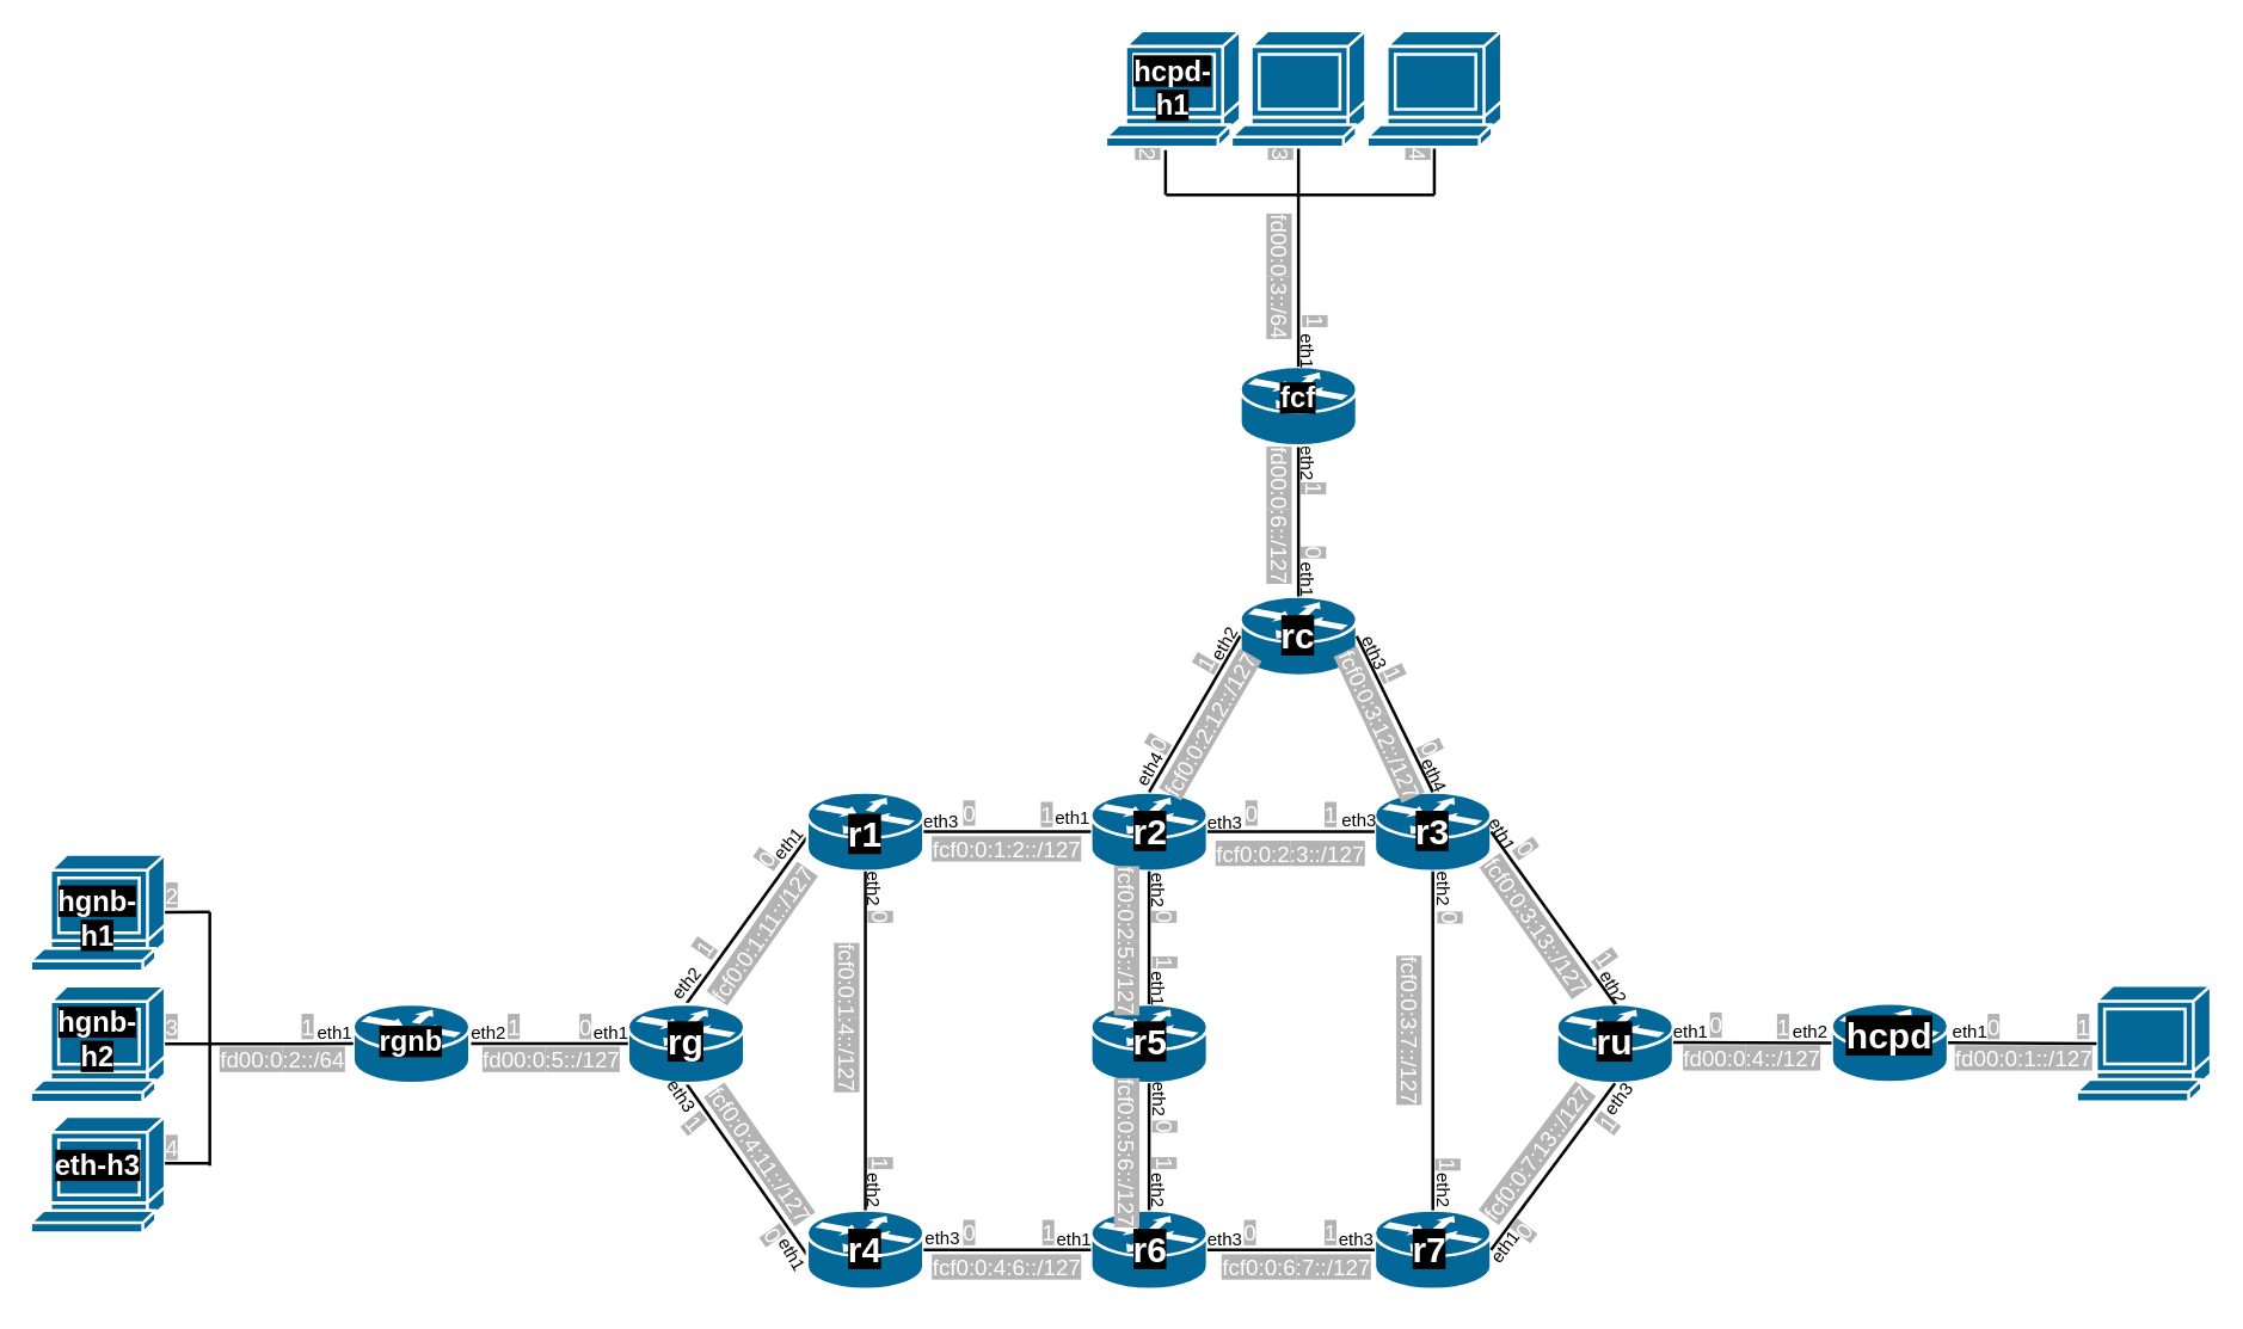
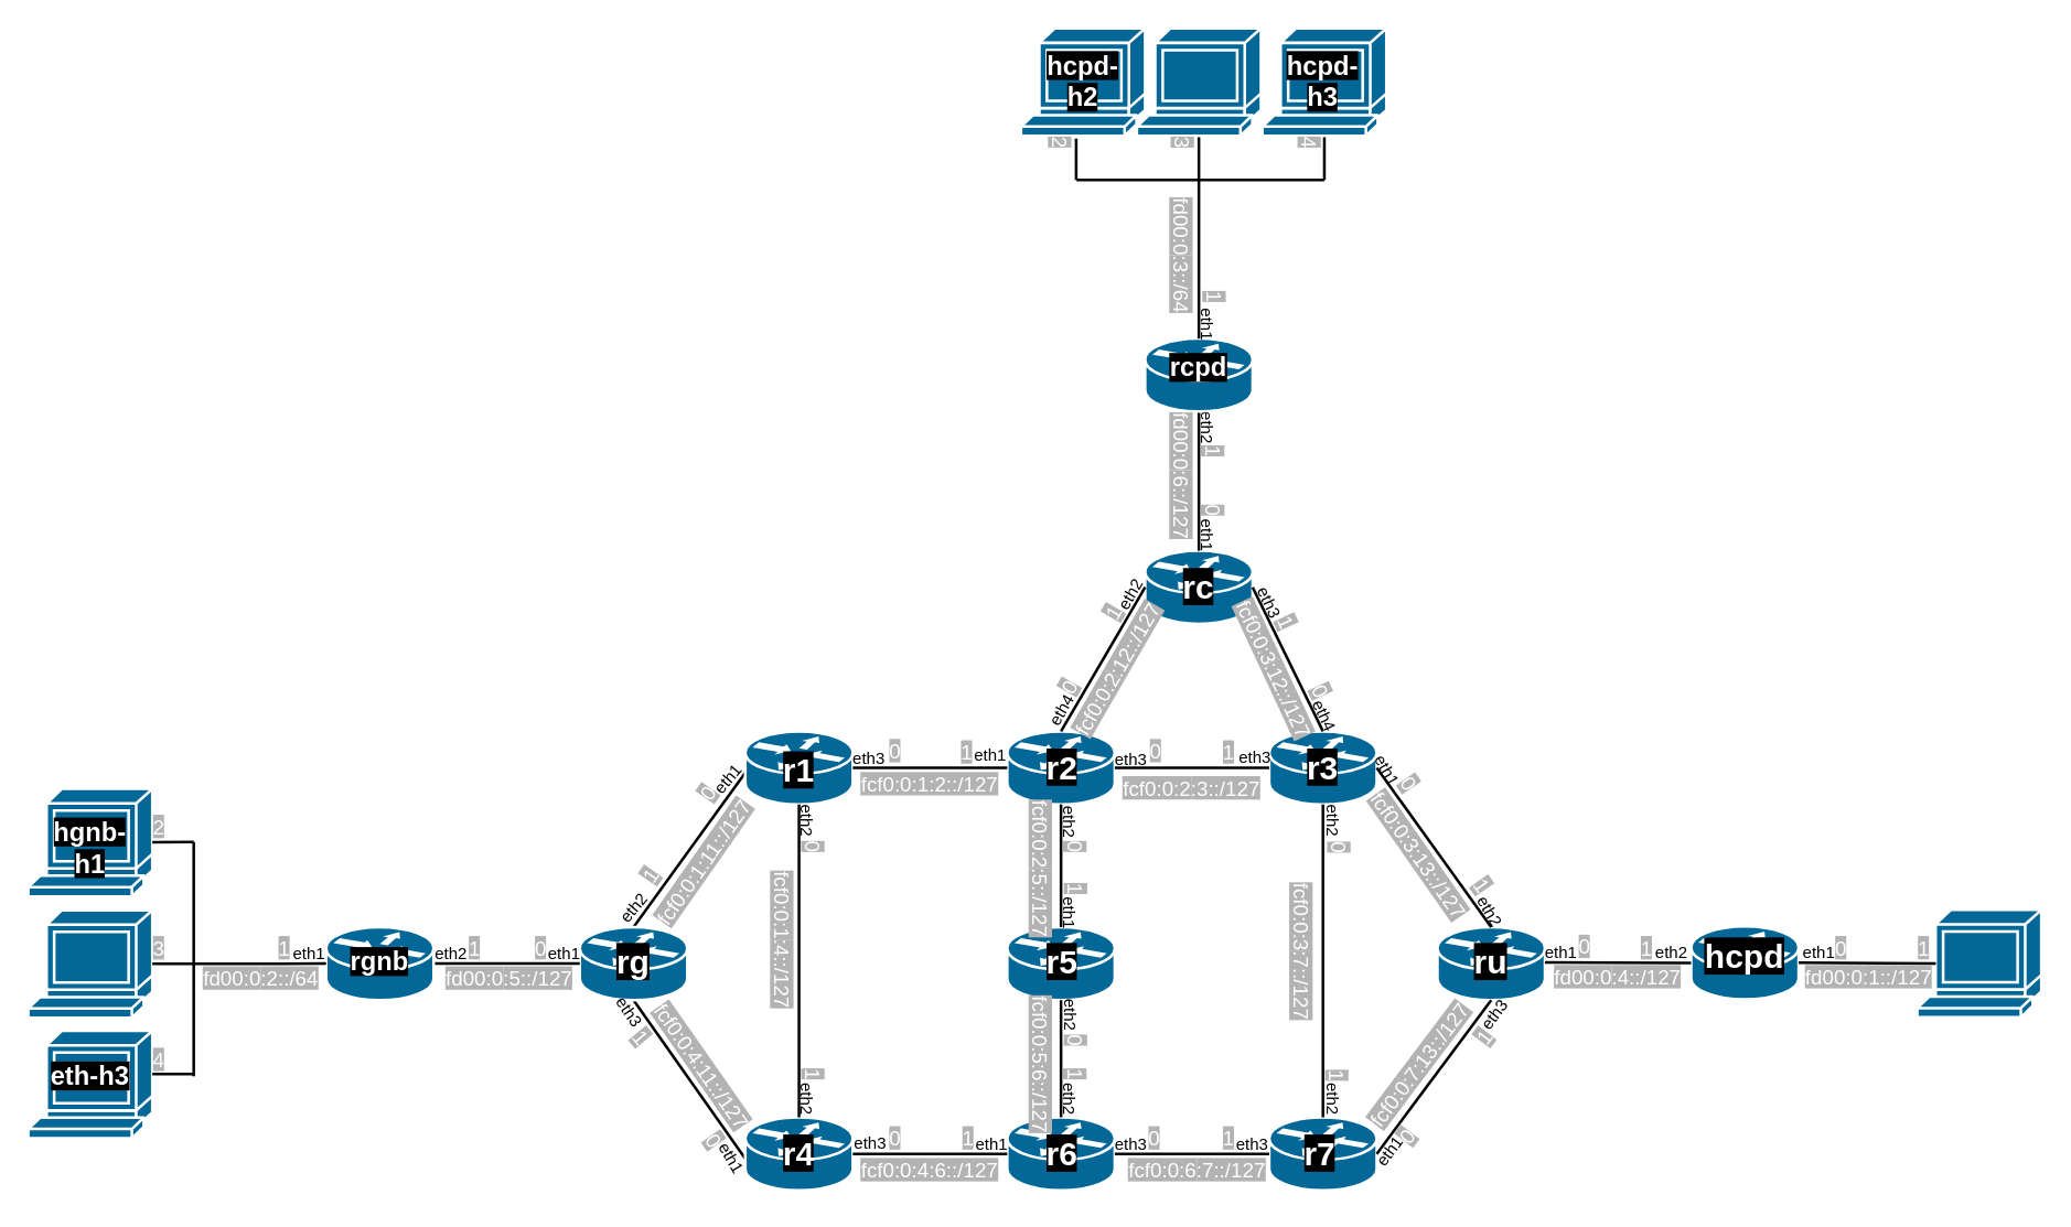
- <mxCell id="97" value="&lt;h3&gt;&lt;font style=&quot;background-color: rgb(0, 0, 0); font-size: 19px;&quot; color=&quot;#ffffff&quot;&gt;h&lt;/font&gt;&lt;font style=&quot;background-color: rgb(0, 0, 0); font-size: 19px;&quot; color=&quot;#ffffff&quot;&gt;cpd&lt;/font&gt;&lt;font style=&quot;background-color: rgb(0, 0, 0); font-size: 19px;&quot; color=&quot;#ffffff&quot;&gt;-h1&lt;/font&gt;&lt;/h3&gt;" style="text;html=1;align=center;verticalAlign=middle;whiteSpace=wrap;rounded=0;" vertex="1" parent="1"><mxGeometry x="750" y="30" width="70" height="58" as="geometry" /></mxCell>
+ <mxCell id="97" value="&lt;h3&gt;&lt;font style=&quot;background-color: rgb(0, 0, 0); font-size: 19px;&quot; color=&quot;#ffffff&quot;&gt;h&lt;/font&gt;&lt;font style=&quot;background-color: rgb(0, 0, 0); font-size: 19px;&quot; color=&quot;#ffffff&quot;&gt;cpd&lt;/font&gt;&lt;font style=&quot;background-color: rgb(0, 0, 0); font-size: 19px;&quot; color=&quot;#ffffff&quot;&gt;-h2&lt;/font&gt;&lt;/h3&gt;" style="text;html=1;align=center;verticalAlign=middle;whiteSpace=wrap;rounded=0;" vertex="1" parent="1"><mxGeometry x="750" y="30" width="70" height="58" as="geometry" /></mxCell>
+ <mxCell id="98" value="&lt;h3&gt;&lt;font style=&quot;background-color: rgb(0, 0, 0); font-size: 19px;&quot; color=&quot;#ffffff&quot;&gt;hcpd-h3&lt;/font&gt;&lt;/h3&gt;" style="text;html=1;align=center;verticalAlign=middle;whiteSpace=wrap;rounded=0;" vertex="1" parent="1"><mxGeometry x="924" y="30" width="70" height="58" as="geometry" /></mxCell>
- <mxCell id="93" value="&lt;h3&gt;&lt;font style=&quot;background-color: rgb(0, 0, 0); font-size: 19px;&quot; color=&quot;#ffffff&quot;&gt;fcf&lt;/font&gt;&lt;/h3&gt;" style="text;html=1;align=center;verticalAlign=middle;whiteSpace=wrap;rounded=0;" vertex="1" parent="1"><mxGeometry x="814" y="235" width="110" height="63" as="geometry" /></mxCell>
+ <mxCell id="93" value="&lt;h3&gt;&lt;font style=&quot;background-color: rgb(0, 0, 0); font-size: 19px;&quot; color=&quot;#ffffff&quot;&gt;rcpd&lt;/font&gt;&lt;/h3&gt;" style="text;html=1;align=center;verticalAlign=middle;whiteSpace=wrap;rounded=0;" vertex="1" parent="1"><mxGeometry x="814" y="235" width="110" height="63" as="geometry" /></mxCell>
- <mxCell id="95" value="&lt;h3&gt;&lt;font style=&quot;background-color: rgb(0, 0, 0); font-size: 19px;&quot; color=&quot;#ffffff&quot;&gt;hgnb-h2&lt;/font&gt;&lt;/h3&gt;" style="text;html=1;align=center;verticalAlign=middle;whiteSpace=wrap;rounded=0;" vertex="1" parent="1"><mxGeometry x="30" y="667.25" width="70" height="58" as="geometry" /></mxCell>
